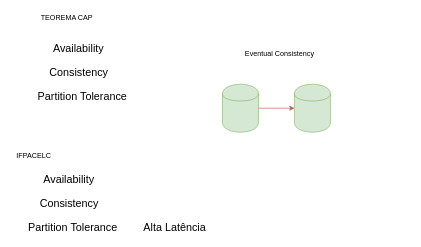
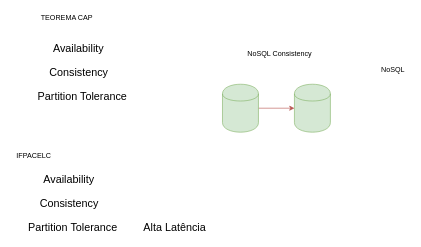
- <mxCell id="8" value="Eventual Consistency" style="text;html=1;align=center;verticalAlign=middle;resizable=0;points=[];autosize=1;" vertex="1" parent="1"><mxGeometry x="400" y="80" width="130" height="20" as="geometry" /></mxCell>
+ <mxCell id="8" value="NoSQL Consistency" style="text;html=1;align=center;verticalAlign=middle;resizable=0;points=[];autosize=1;" vertex="1" parent="1"><mxGeometry x="400" y="80" width="130" height="20" as="geometry" /></mxCell>
+ <mxCell id="9" value="NoSQL" style="text;html=1;align=center;verticalAlign=middle;resizable=0;points=[];autosize=1;" vertex="1" parent="1"><mxGeometry x="629" y="106" width="50" height="20" as="geometry" /></mxCell>
